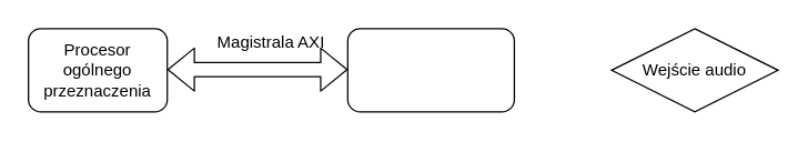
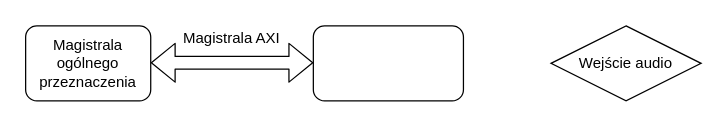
- <mxCell id="3" value="Magistrala AXI" style="text;html=1;strokeColor=none;fillColor=none;align=center;verticalAlign=middle;whiteSpace=wrap;rounded=0;" vertex="1" parent="1"><mxGeometry x="150" y="20" width="90" height="20" as="geometry" /></mxCell>
+ <mxCell id="3" value="Magistrala AXI" style="text;html=1;strokeColor=none;fillColor=none;align=center;verticalAlign=middle;whiteSpace=wrap;rounded=0;" vertex="1" parent="1"><mxGeometry x="140" y="20" width="90" height="20" as="geometry" /></mxCell>
- <mxCell id="5" value="Procesor ogólnego przeznaczenia" style="rounded=1;whiteSpace=wrap;html=1;" vertex="1" parent="1"><mxGeometry x="20" y="20" width="100" height="60" as="geometry" /></mxCell>
+ <mxCell id="5" value="Magistrala ogólnego przeznaczenia" style="rounded=1;whiteSpace=wrap;html=1;" vertex="1" parent="1"><mxGeometry x="20" y="20" width="100" height="60" as="geometry" /></mxCell>
